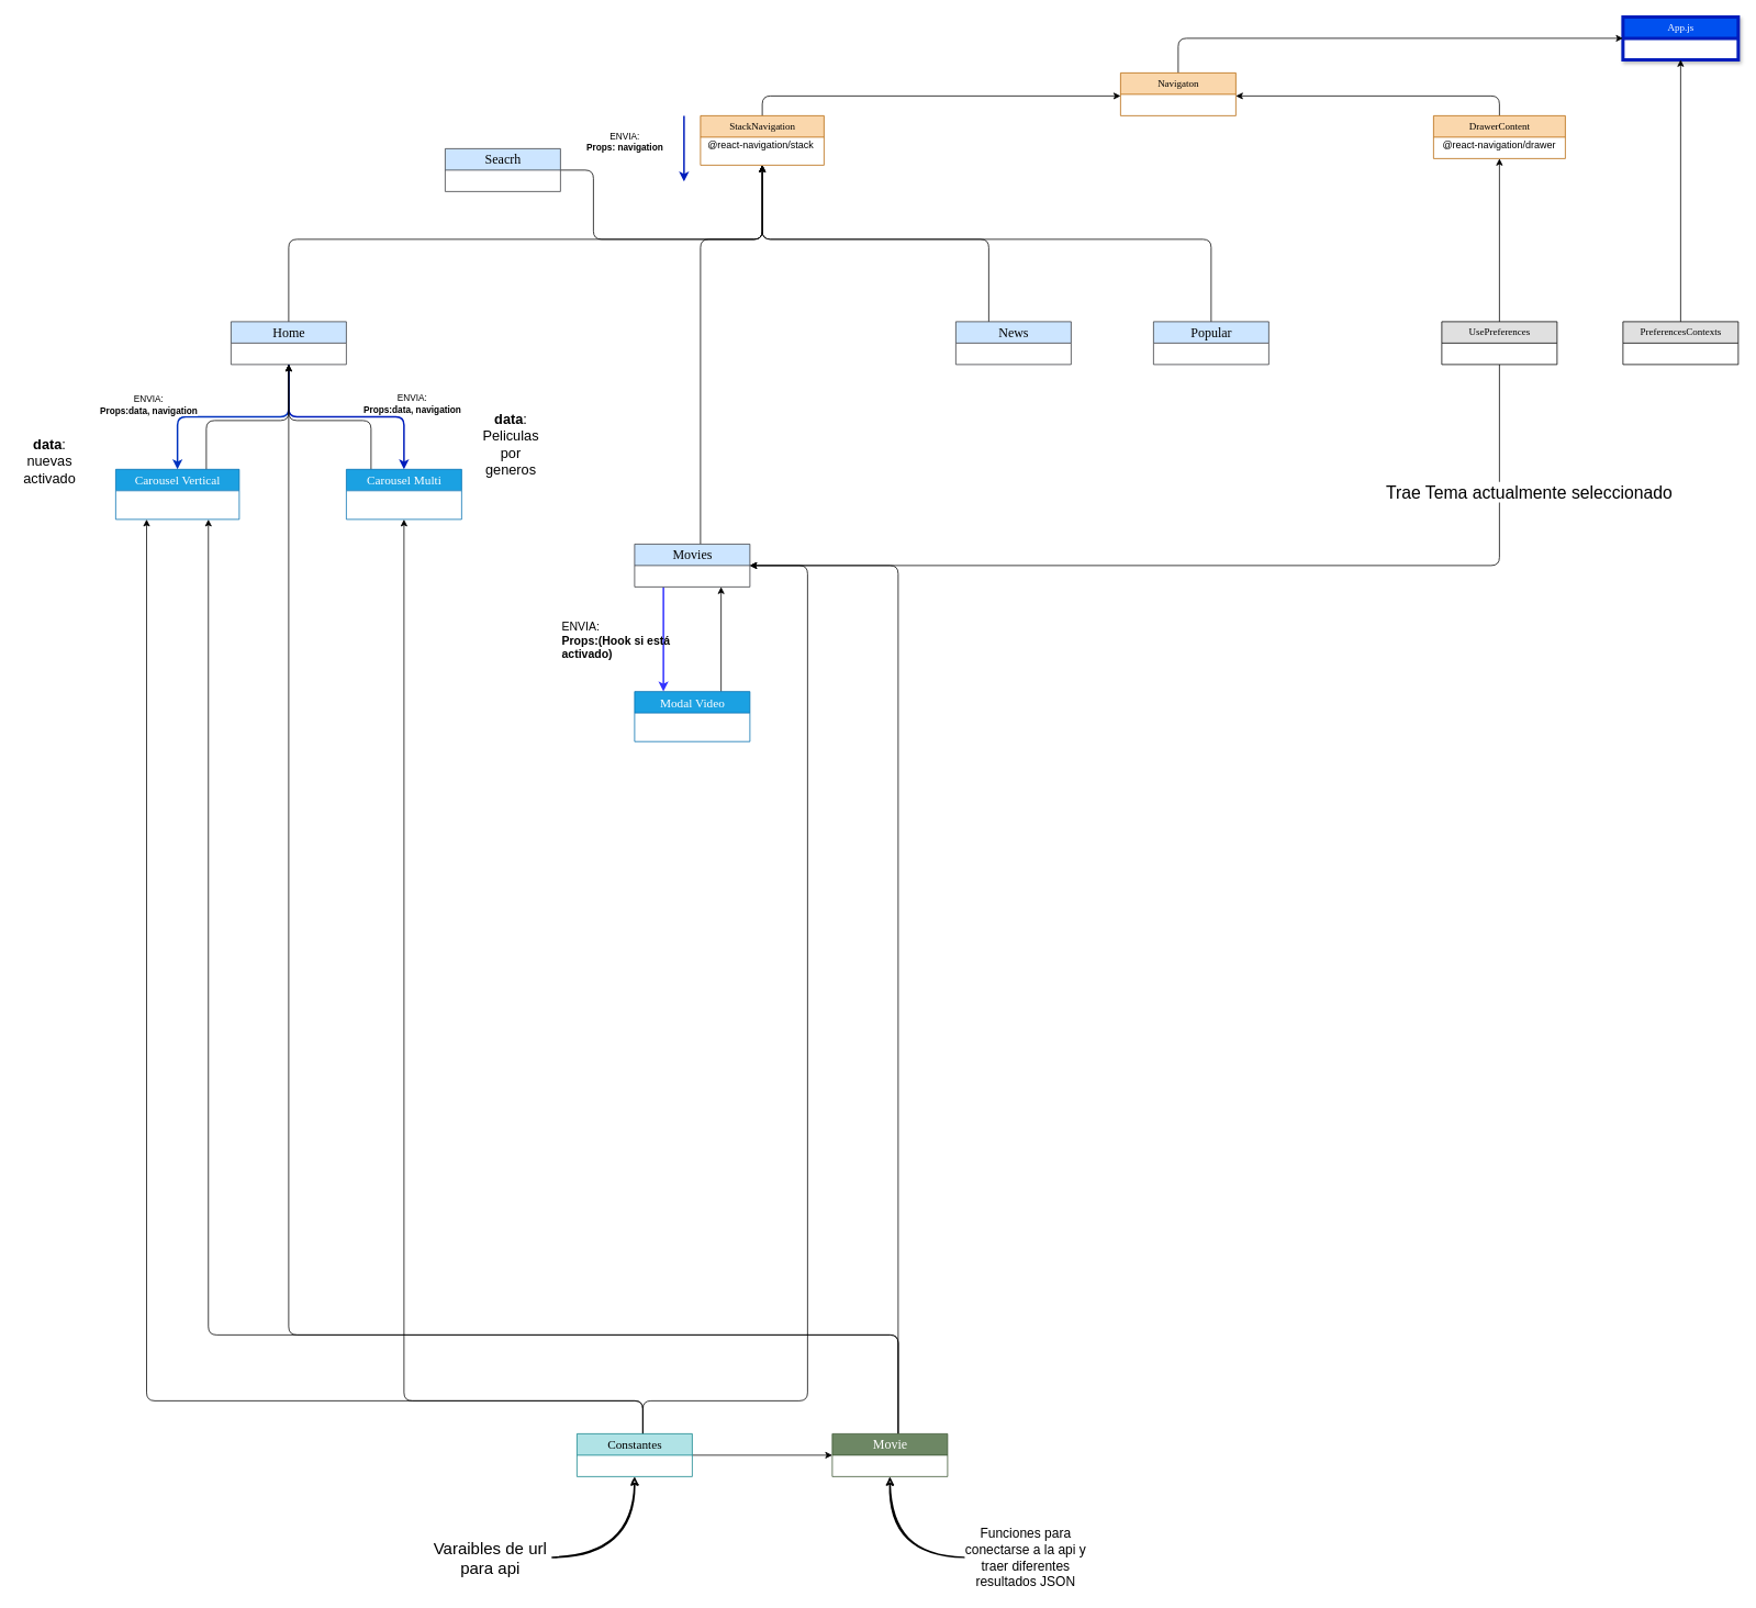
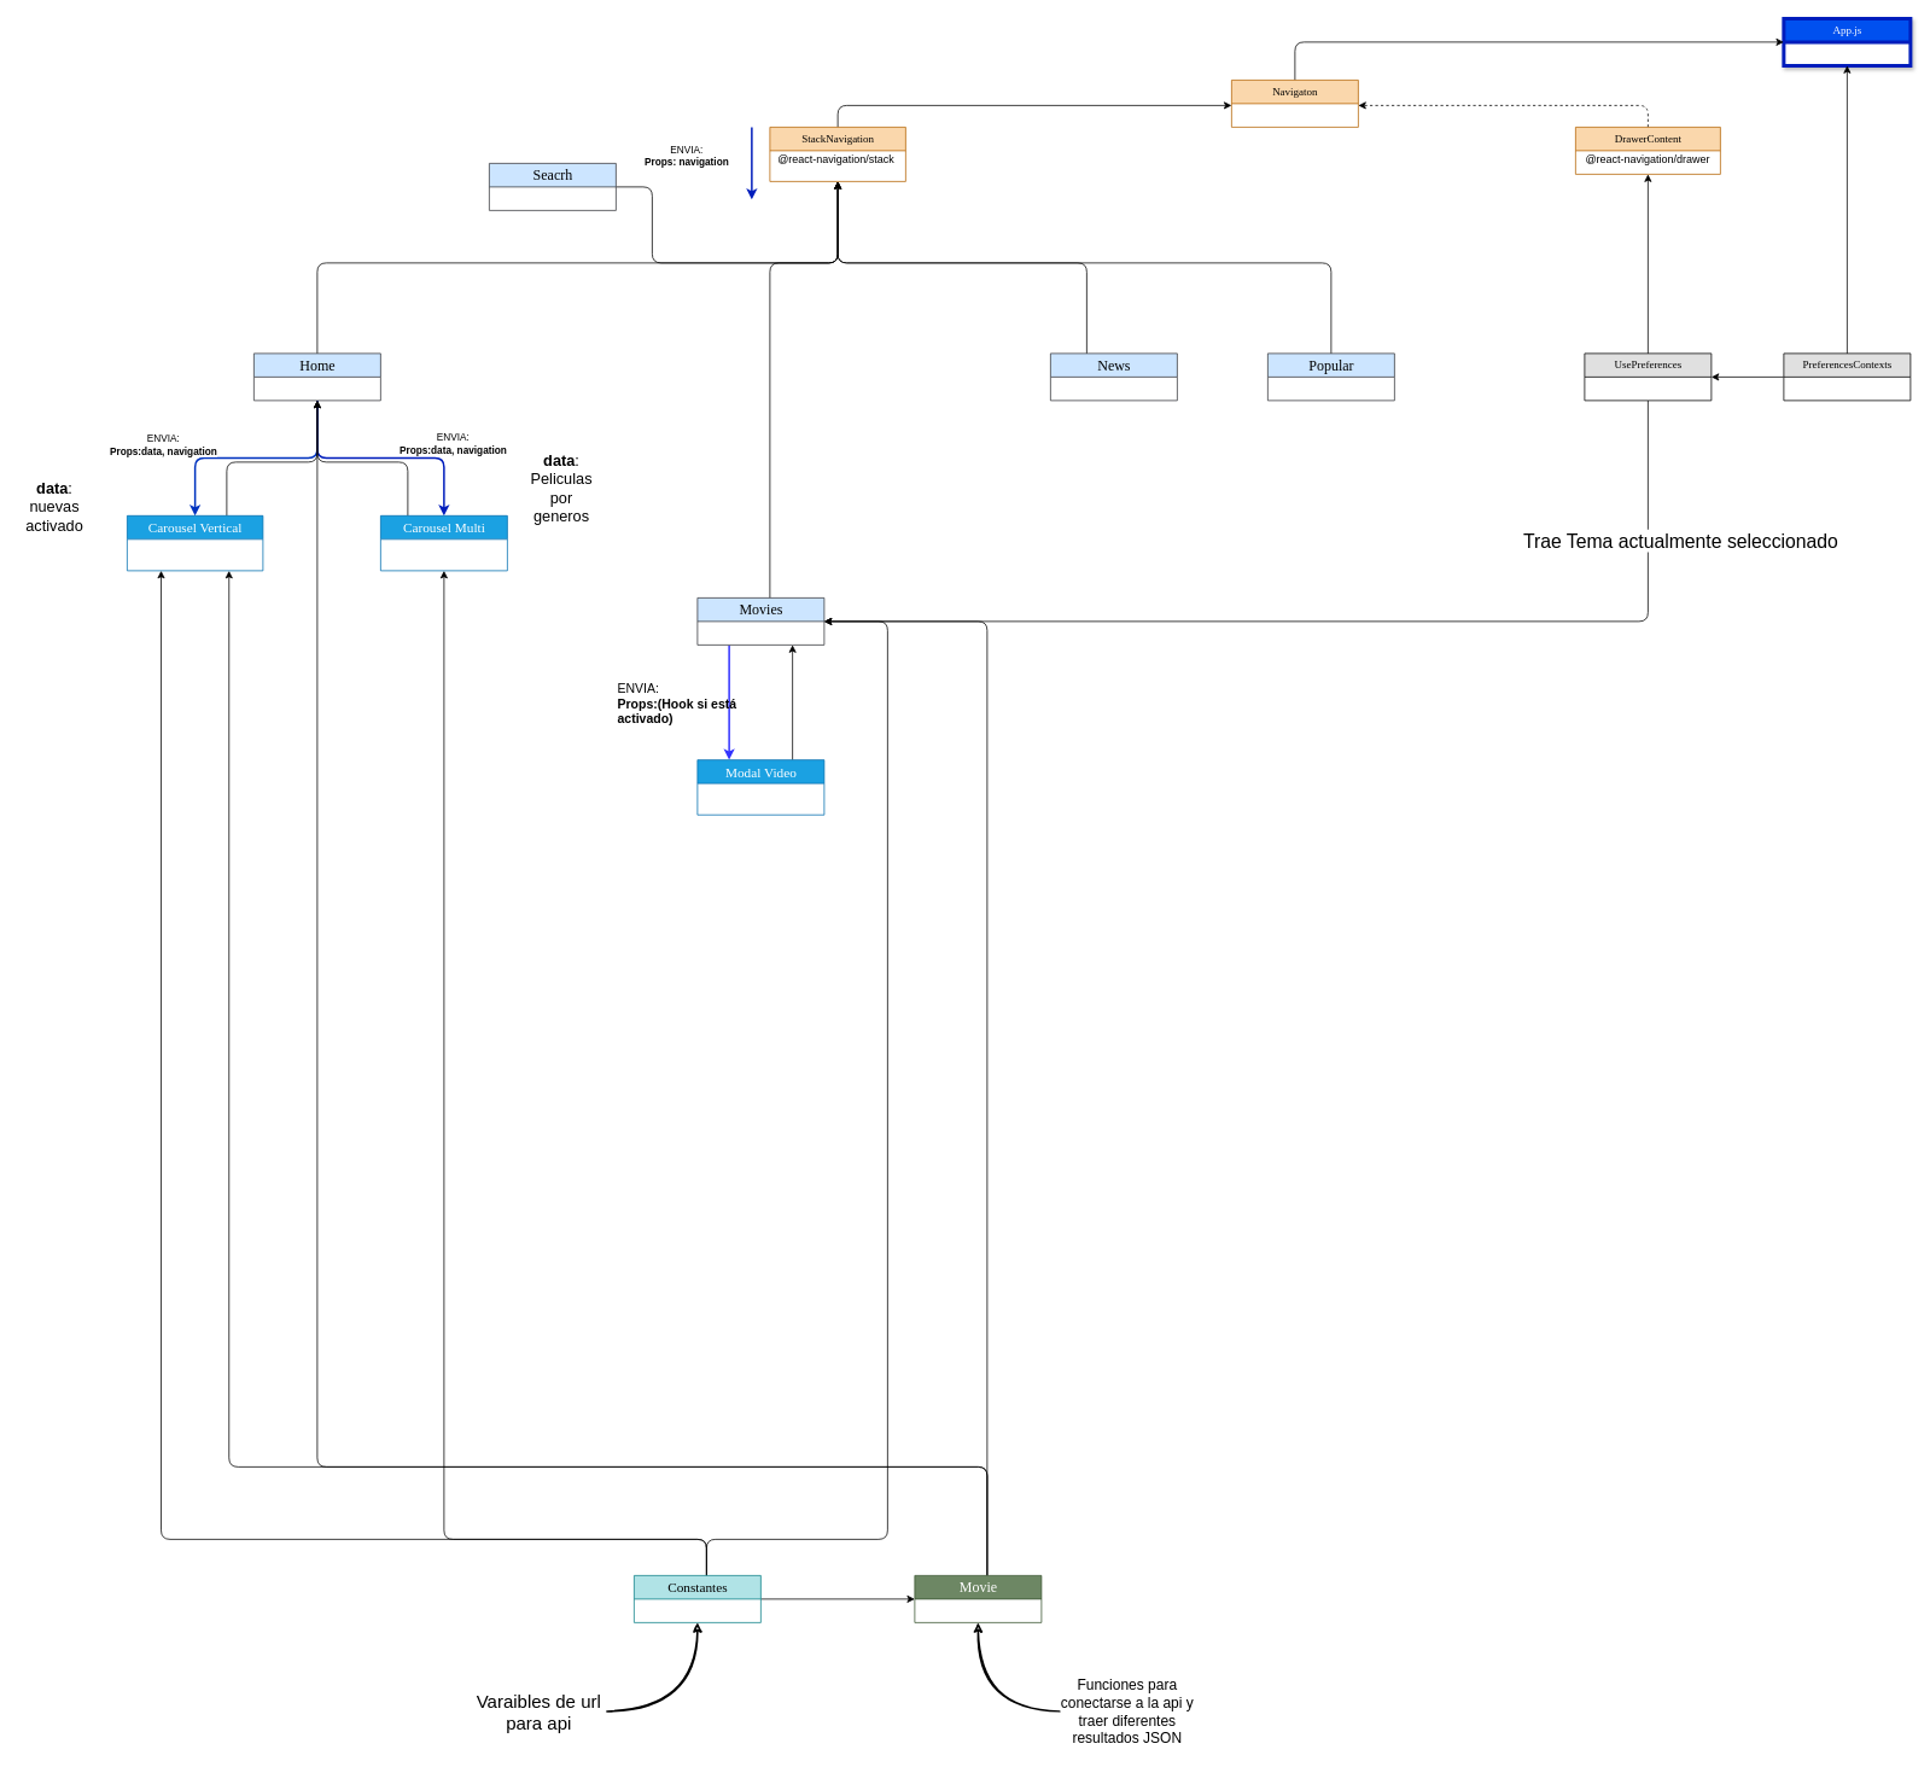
- <mxCell id="8" style="edgeStyle=orthogonalEdgeStyle;orthogonalLoop=1;jettySize=auto;html=1;" parent="1" source="9" target="4" edge="1"><mxGeometry relative="1" as="geometry"><Array as="points"><mxPoint x="1820" y="116" /></Array></mxGeometry></mxCell>
+ <mxCell id="8" style="edgeStyle=orthogonalEdgeStyle;orthogonalLoop=1;jettySize=auto;html=1;dashed=1;" parent="1" source="9" target="4" edge="1"><mxGeometry relative="1" as="geometry"><Array as="points"><mxPoint x="1820" y="116" /></Array></mxGeometry></mxCell>
+ <mxCell id="29" style="edgeStyle=orthogonalEdgeStyle;orthogonalLoop=1;jettySize=auto;html=1;" parent="1" source="31" target="28" edge="1"><mxGeometry relative="1" as="geometry" /></mxCell>
